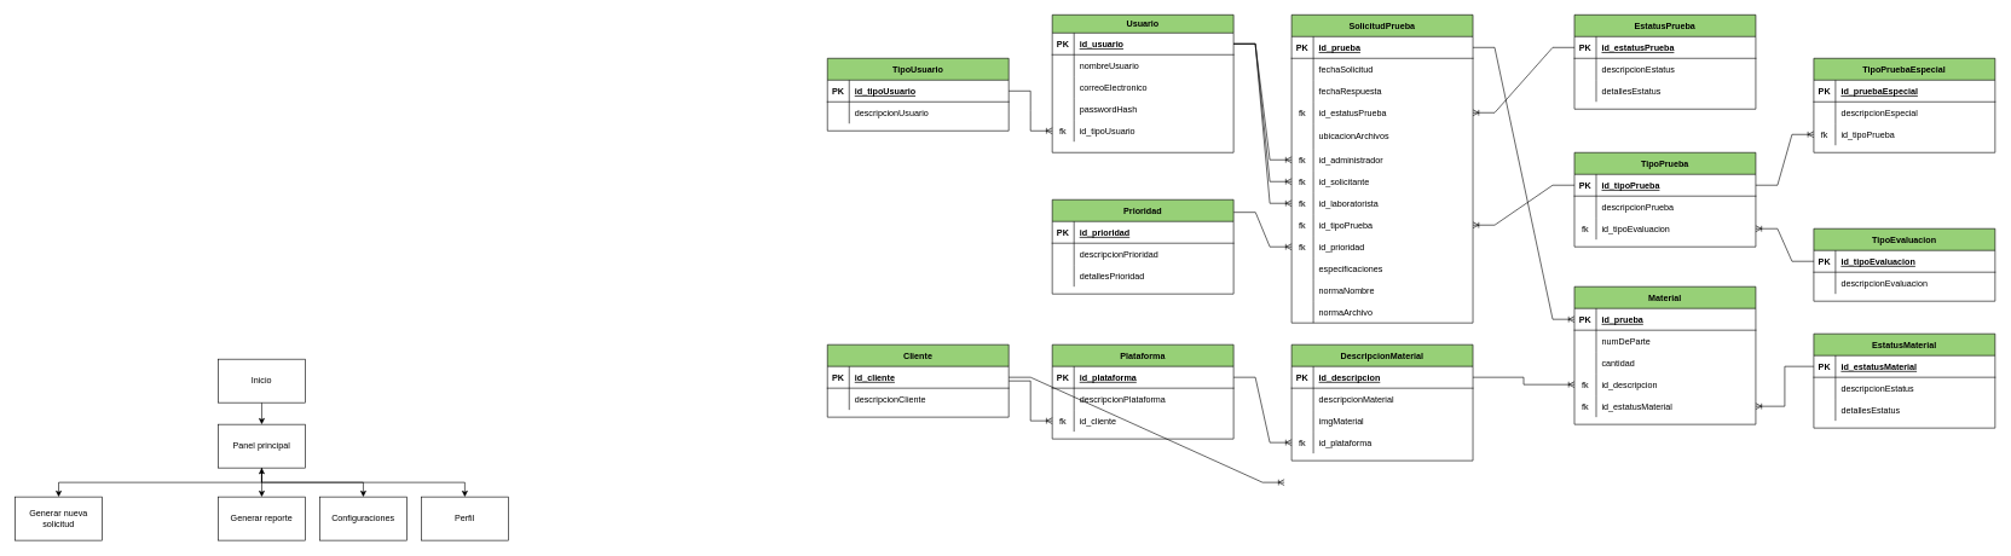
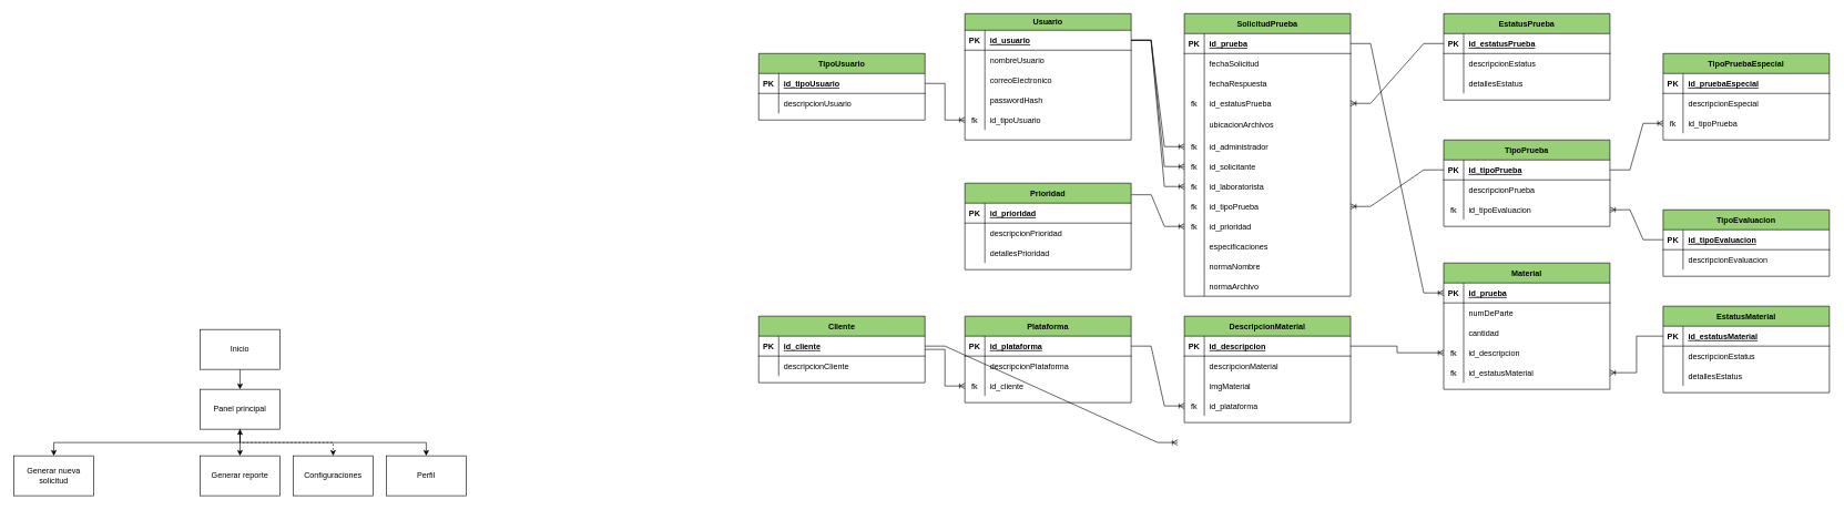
- <mxCell id="5" style="edgeStyle=orthogonalEdgeStyle;rounded=0;orthogonalLoop=1;jettySize=auto;html=1;exitX=0.5;exitY=1;exitDx=0;exitDy=0;entryX=0.5;entryY=0;entryDx=0;entryDy=0;" parent="1" source="7" target="11" edge="1"><mxGeometry relative="1" as="geometry" /></mxCell>
+ <mxCell id="5" style="edgeStyle=orthogonalEdgeStyle;rounded=0;orthogonalLoop=1;jettySize=auto;html=1;exitX=0.5;exitY=1;exitDx=0;exitDy=0;entryX=0.5;entryY=0;entryDx=0;entryDy=0;dashed=1;" parent="1" source="7" target="11" edge="1"><mxGeometry relative="1" as="geometry" /></mxCell>
